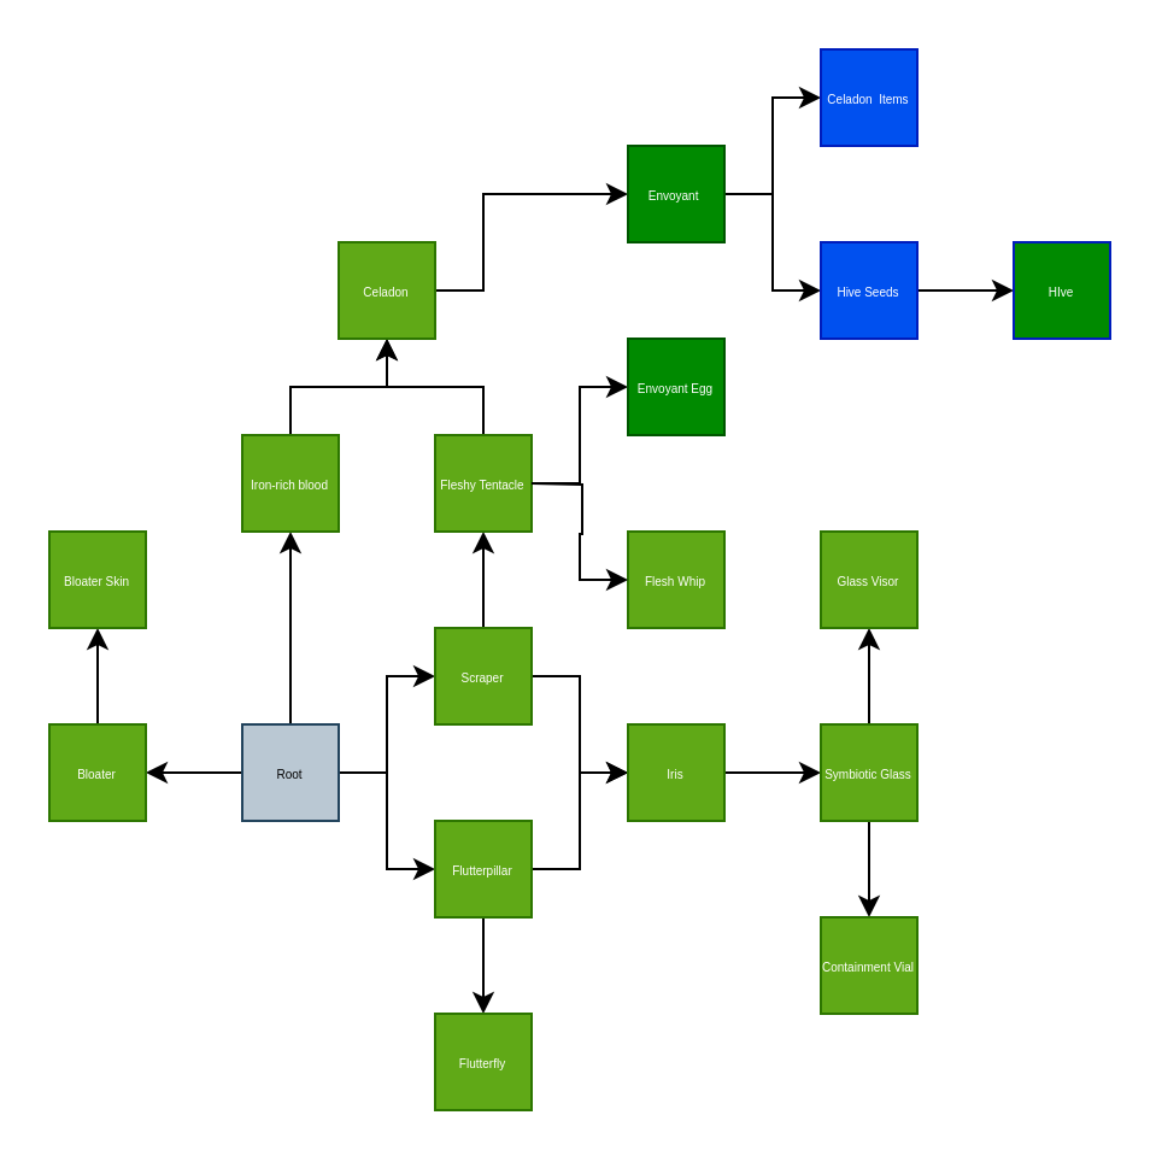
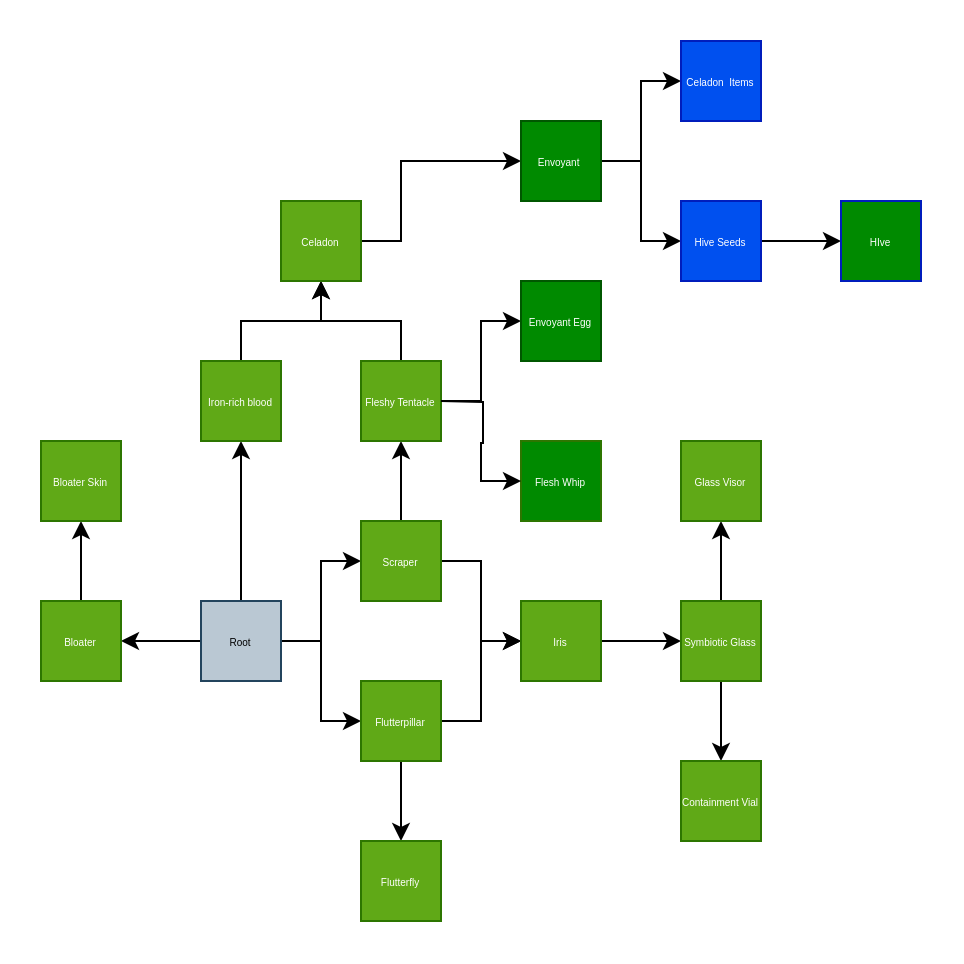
- <mxCell id="35" value="Flesh Whip" style="rounded=0;whiteSpace=wrap;html=1;fontSize=5;fillColor=#60a917;fontColor=#ffffff;strokeColor=#2D7600;" parent="1" vertex="1"><mxGeometry x="260" y="220" width="40" height="40" as="geometry" /></mxCell>
+ <mxCell id="35" value="Flesh Whip" style="rounded=0;whiteSpace=wrap;html=1;fontSize=5;fillColor=#008a00;fontColor=#ffffff;strokeColor=#2D7600;" parent="1" vertex="1"><mxGeometry x="260" y="220" width="40" height="40" as="geometry" /></mxCell>
